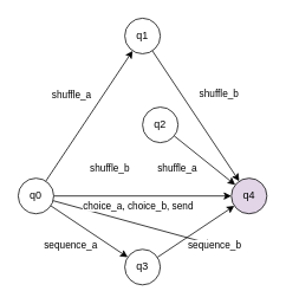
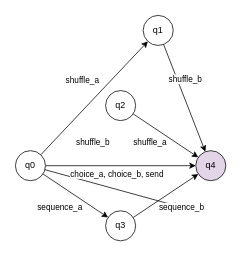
- <mxCell id="11" value="q1" style="ellipse;whiteSpace=wrap;html=1;aspect=fixed;" parent="1" vertex="1"><mxGeometry x="140" y="20" width="40" height="40" as="geometry" /></mxCell>
+ <mxCell id="11" value="q1" style="ellipse;whiteSpace=wrap;html=1;aspect=fixed;" parent="1" vertex="1"><mxGeometry x="190" y="20" width="40" height="40" as="geometry" /></mxCell>
- <mxCell id="13" value="q2" style="ellipse;whiteSpace=wrap;html=1;aspect=fixed;" parent="1" vertex="1"><mxGeometry x="160" y="120" width="40" height="40" as="geometry" /></mxCell>
+ <mxCell id="13" value="q2" style="ellipse;whiteSpace=wrap;html=1;aspect=fixed;" parent="1" vertex="1"><mxGeometry x="140" y="120" width="40" height="40" as="geometry" /></mxCell>
